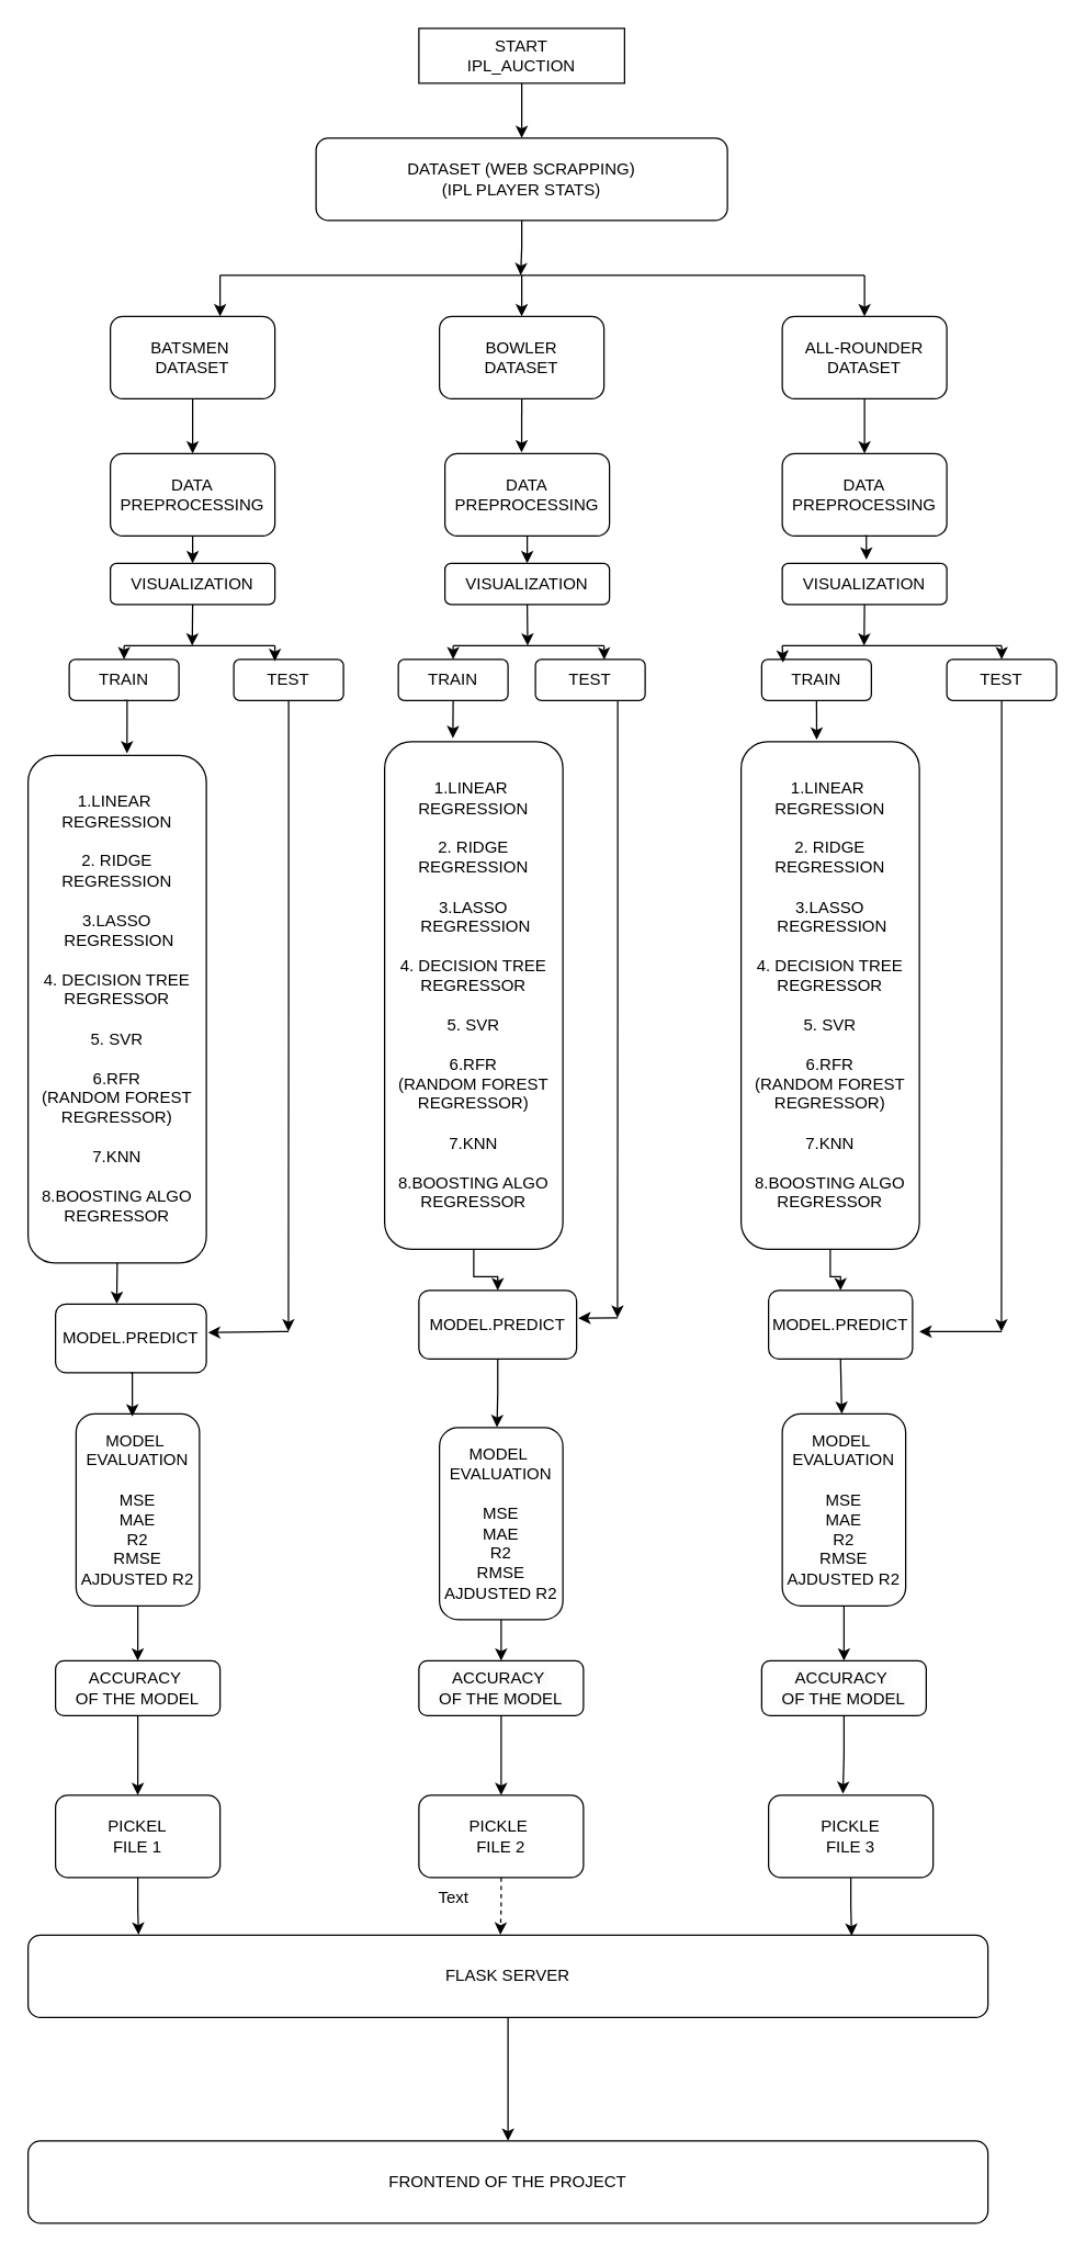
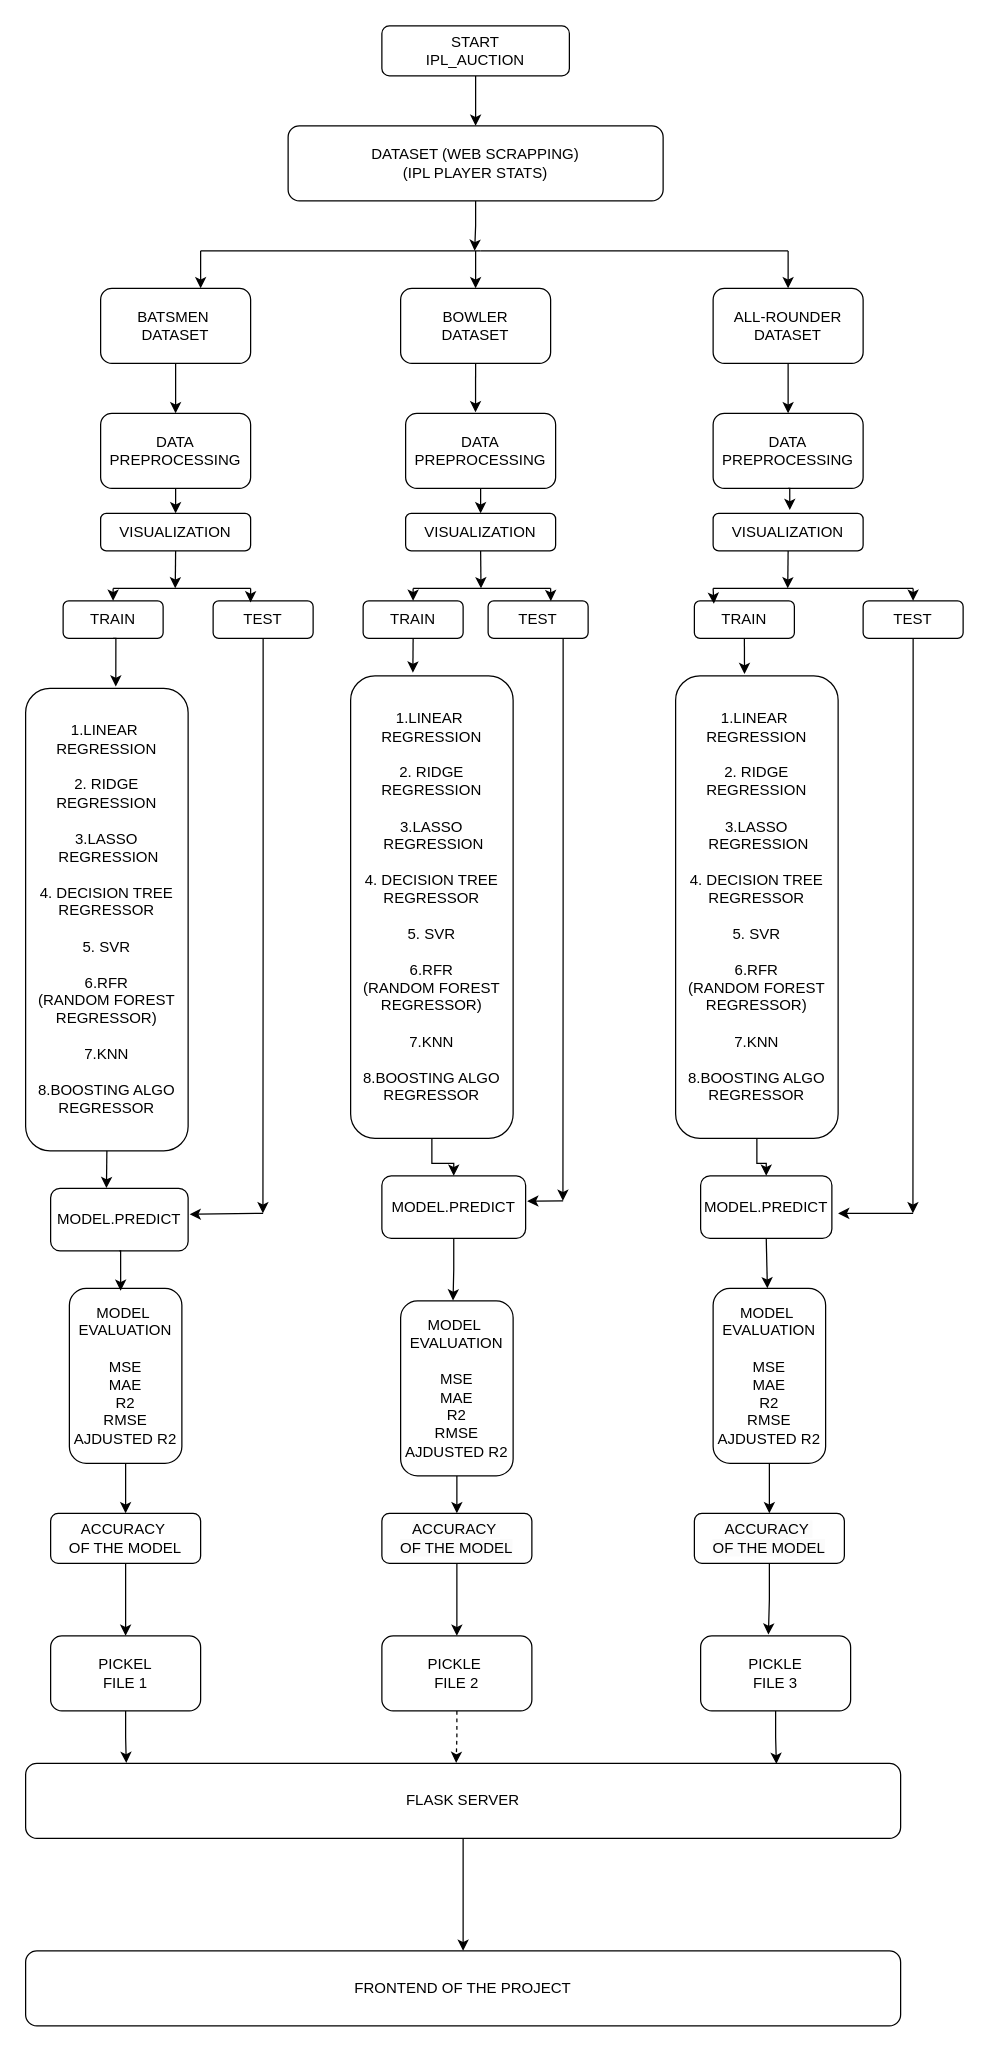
- <mxCell id="2" value="START&lt;div&gt;IPL_AUCTION&lt;/div&gt;" style="rounded=0;whiteSpace=wrap;html=1;" vertex="1" parent="1"><mxGeometry x="305" y="20" width="150" height="40" as="geometry" /></mxCell>
+ <mxCell id="2" value="START&lt;div&gt;IPL_AUCTION&lt;/div&gt;" style="whiteSpace=wrap;html=1;rounded=1;" vertex="1" parent="1"><mxGeometry x="305" y="20" width="150" height="40" as="geometry" /></mxCell>
- <mxCell id="48" value="Text" style="text;html=1;align=center;verticalAlign=middle;resizable=0;points=[];autosize=1;strokeColor=none;fillColor=none;" vertex="1" parent="1"><mxGeometry x="305" y="1368" width="50" height="30" as="geometry" /></mxCell>
